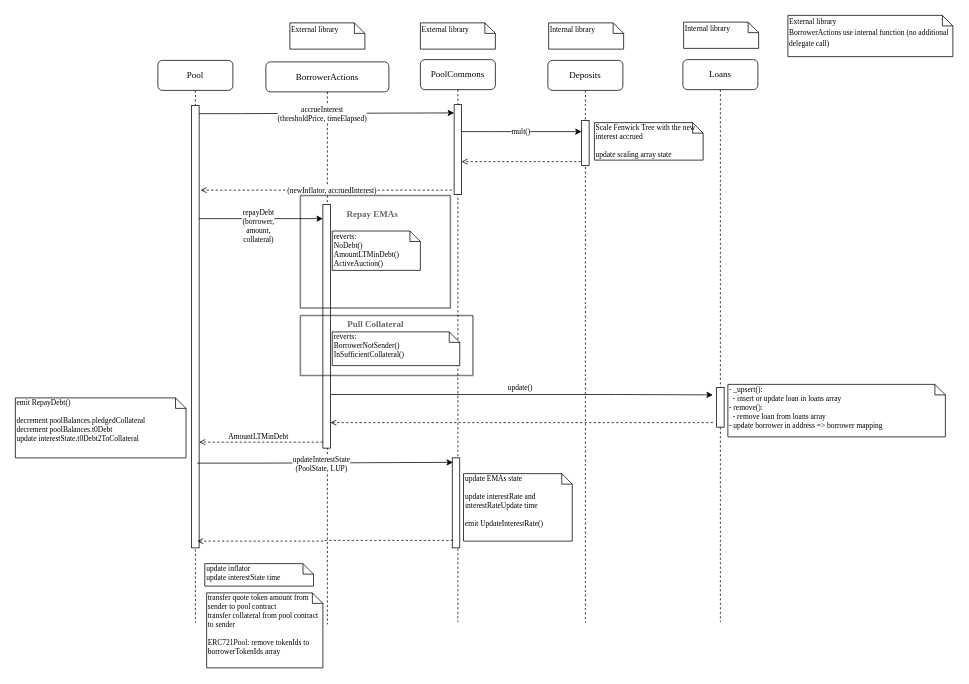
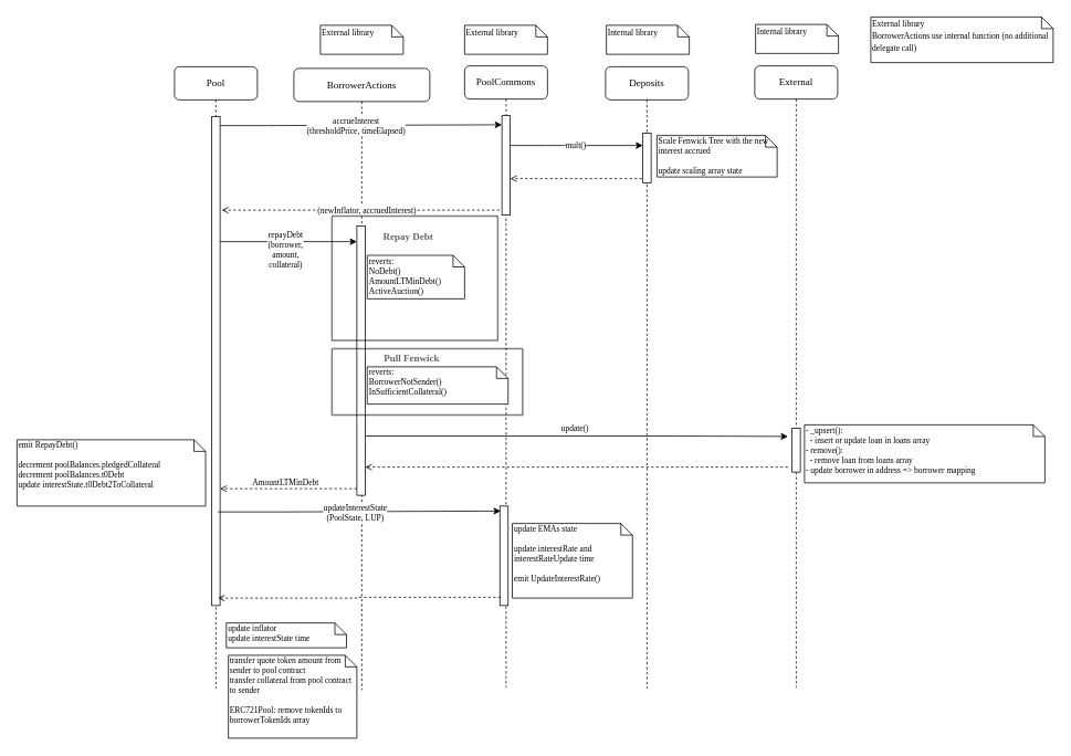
- <mxCell id="31" value="Loans" style="shape=umlLifeline;perimeter=lifelinePerimeter;whiteSpace=wrap;html=1;container=1;collapsible=0;recursiveResize=0;outlineConnect=0;rounded=1;shadow=0;comic=0;labelBackgroundColor=none;strokeWidth=1;fontFamily=Verdana;fontSize=12;align=center;" parent="1" vertex="1"><mxGeometry x="910" y="79" width="100" height="750" as="geometry" /></mxCell>
+ <mxCell id="31" value="External" style="shape=umlLifeline;perimeter=lifelinePerimeter;whiteSpace=wrap;html=1;container=1;collapsible=0;recursiveResize=0;outlineConnect=0;rounded=1;shadow=0;comic=0;labelBackgroundColor=none;strokeWidth=1;fontFamily=Verdana;fontSize=12;align=center;" parent="1" vertex="1"><mxGeometry x="910" y="79" width="100" height="750" as="geometry" /></mxCell>
- <mxCell id="36" value="Repay EMAs" style="text;html=1;align=left;verticalAlign=middle;resizable=0;points=[];autosize=1;strokeColor=none;fillColor=none;fontSize=12;fontFamily=Verdana;fontColor=#666666;fontStyle=1" parent="35" vertex="1"><mxGeometry x="60" y="10" width="100" height="30" as="geometry" /></mxCell>
+ <mxCell id="36" value="Repay Debt" style="text;html=1;align=left;verticalAlign=middle;resizable=0;points=[];autosize=1;strokeColor=none;fillColor=none;fontSize=12;fontFamily=Verdana;fontColor=#666666;fontStyle=1" parent="35" vertex="1"><mxGeometry x="60" y="10" width="100" height="30" as="geometry" /></mxCell>
- <mxCell id="40" value="Pull Collateral" style="text;html=1;align=left;verticalAlign=middle;resizable=0;points=[];autosize=1;strokeColor=none;fillColor=none;fontSize=12;fontFamily=Verdana;fontColor=#666666;fontStyle=1" parent="39" vertex="1"><mxGeometry x="60.5" y="-3" width="120" height="30" as="geometry" /></mxCell>
+ <mxCell id="40" value="Pull Fenwick" style="text;html=1;align=left;verticalAlign=middle;resizable=0;points=[];autosize=1;strokeColor=none;fillColor=none;fontSize=12;fontFamily=Verdana;fontColor=#666666;fontStyle=1" parent="39" vertex="1"><mxGeometry x="60.5" y="-3" width="120" height="30" as="geometry" /></mxCell>
